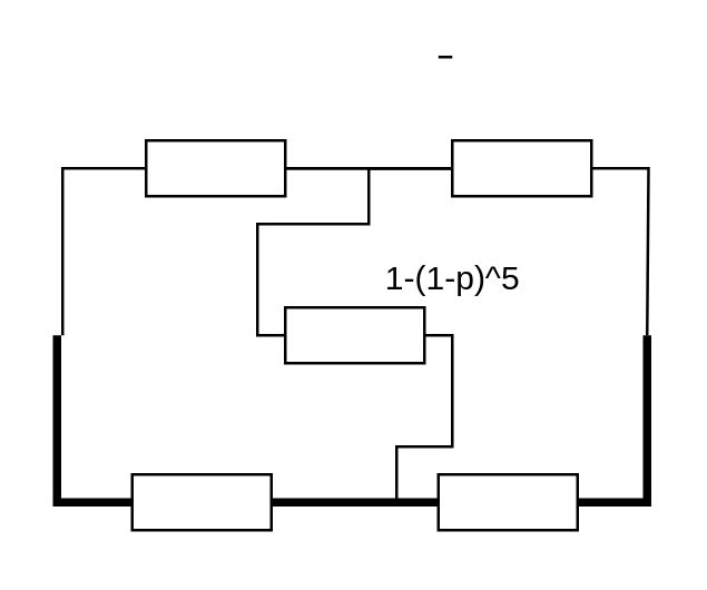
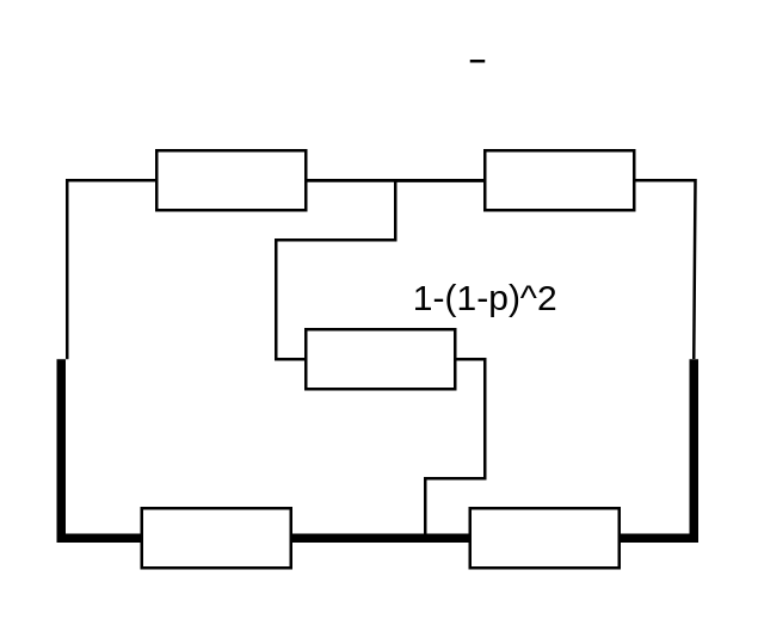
- <mxCell id="17" value="1-(1-p)^5" style="text;html=1;align=center;verticalAlign=middle;resizable=0;points=[];autosize=1;" vertex="1" parent="1"><mxGeometry x="132" y="90" width="60" height="20" as="geometry" /></mxCell>
+ <mxCell id="17" value="1-(1-p)^2" style="text;html=1;align=center;verticalAlign=middle;resizable=0;points=[];autosize=1;" vertex="1" parent="1"><mxGeometry x="132" y="90" width="60" height="20" as="geometry" /></mxCell>
